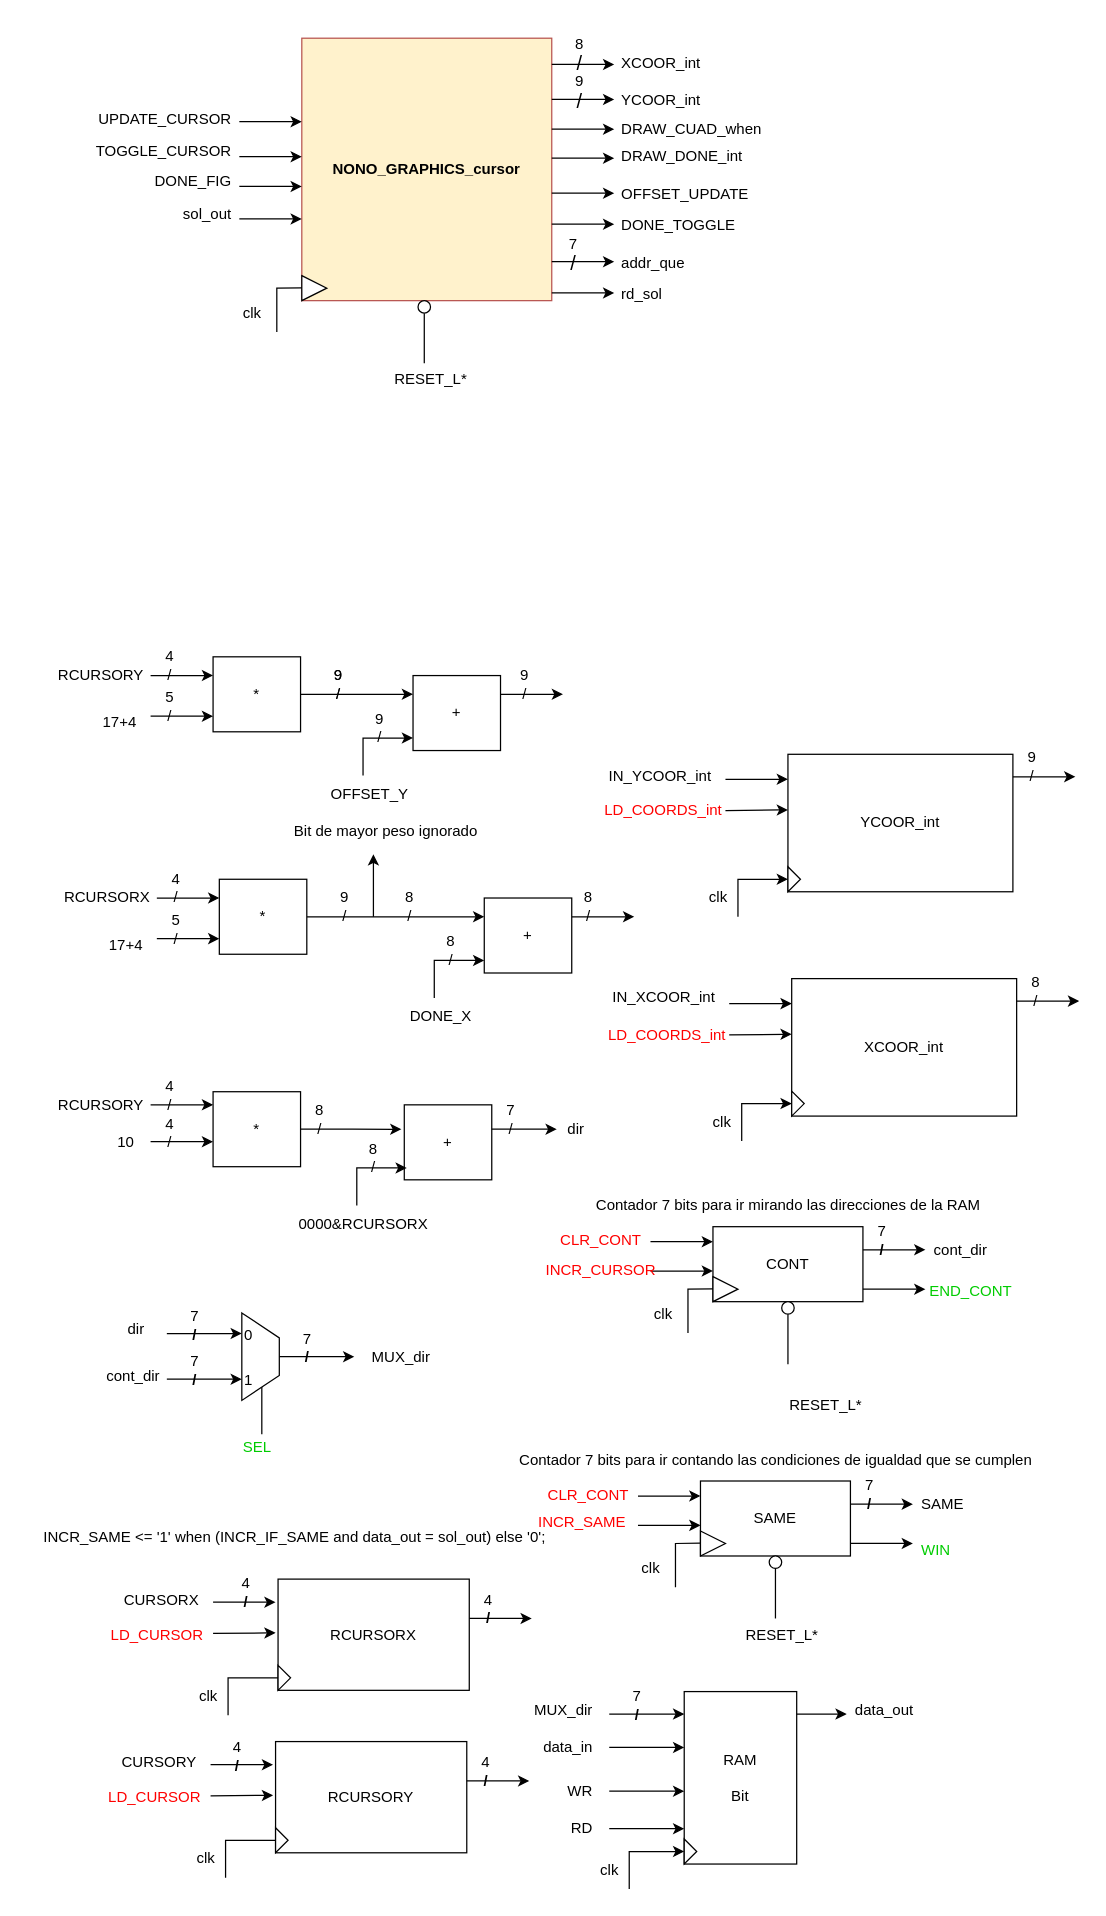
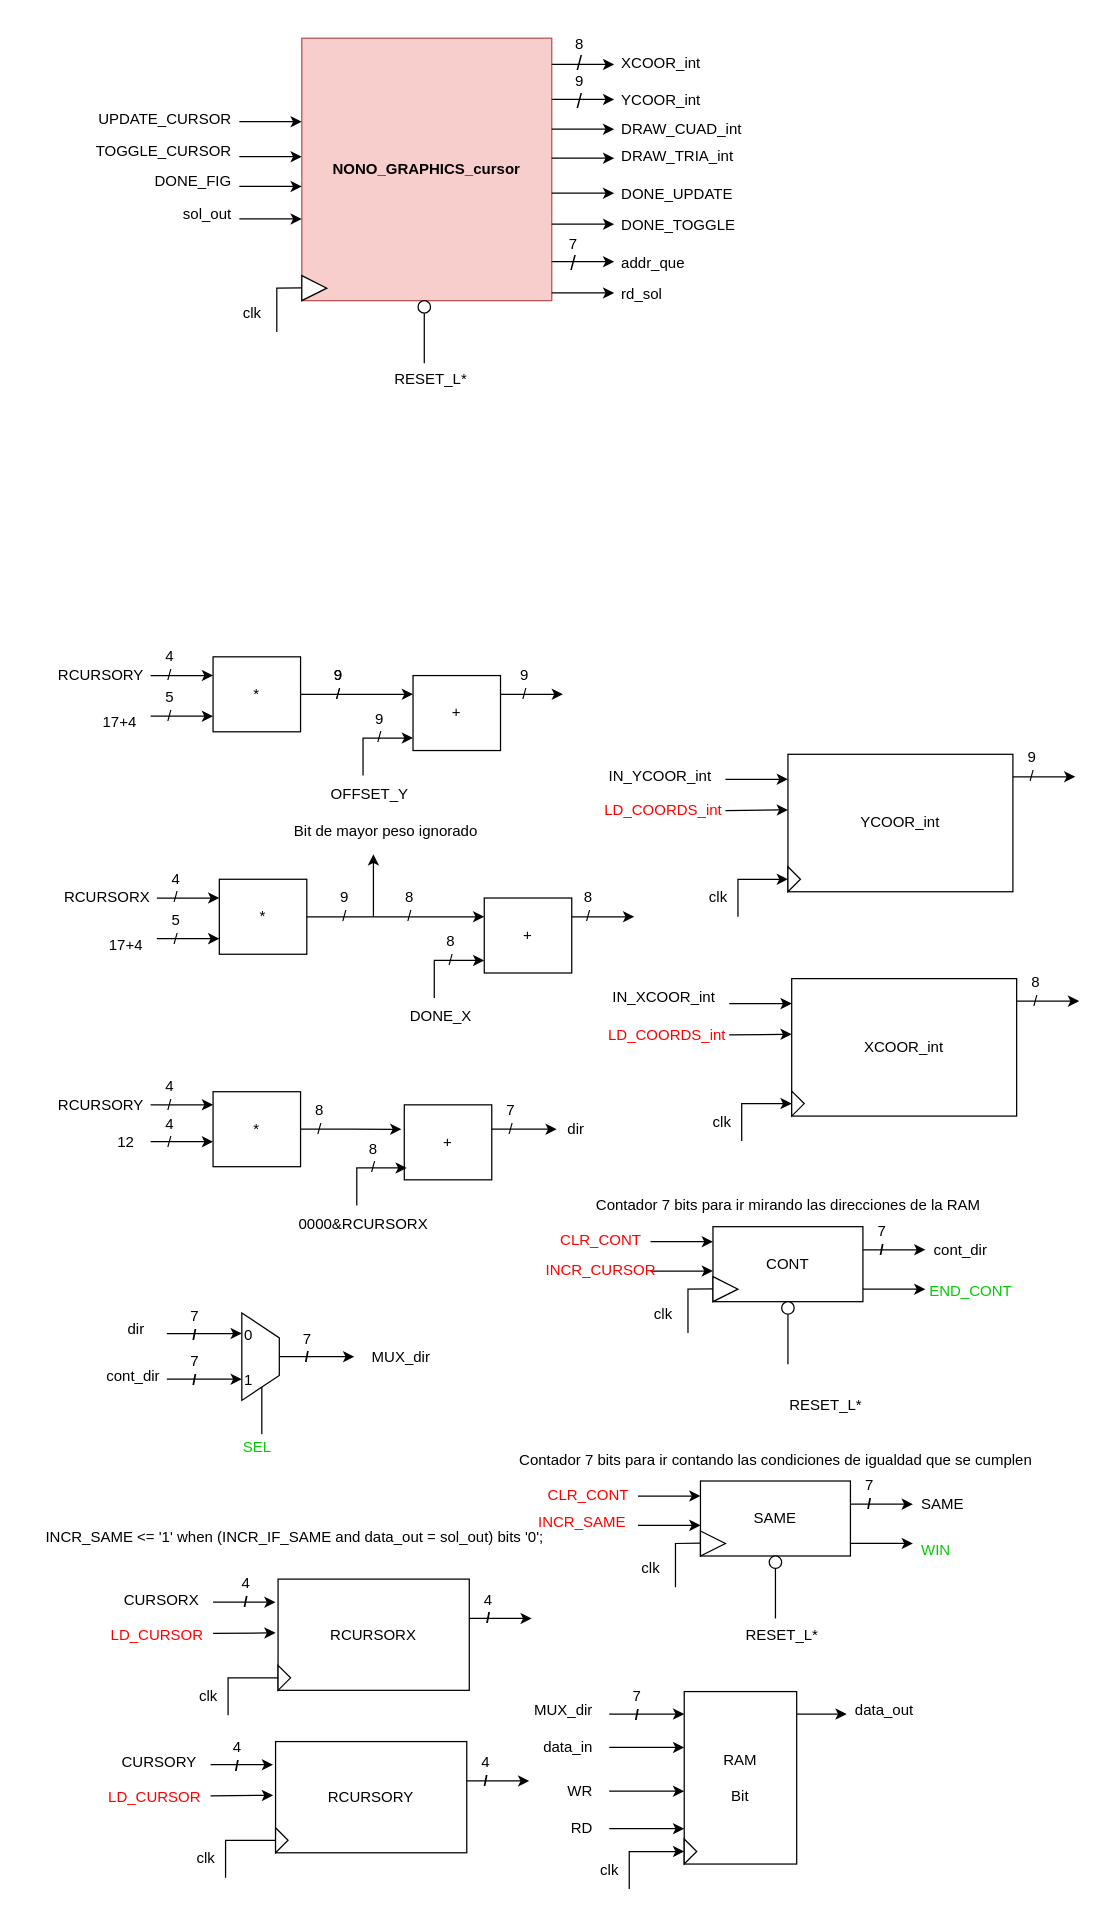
- <mxCell id="119" value="DRAW_CUAD_when" style="text;html=1;align=left;verticalAlign=middle;resizable=0;points=[];autosize=1;strokeColor=none;fillColor=none;" parent="1" vertex="1"><mxGeometry x="495" y="88" width="120" height="30" as="geometry" /></mxCell>
+ <mxCell id="119" value="DRAW_CUAD_int" style="text;html=1;align=left;verticalAlign=middle;resizable=0;points=[];autosize=1;strokeColor=none;fillColor=none;" parent="1" vertex="1"><mxGeometry x="495" y="88" width="120" height="30" as="geometry" /></mxCell>
- <mxCell id="123" value="DRAW_DONE_int" style="text;html=1;align=left;verticalAlign=middle;resizable=0;points=[];autosize=1;strokeColor=none;fillColor=none;" parent="1" vertex="1"><mxGeometry x="495" y="110" width="110" height="30" as="geometry" /></mxCell>
+ <mxCell id="123" value="DRAW_TRIA_int" style="text;html=1;align=left;verticalAlign=middle;resizable=0;points=[];autosize=1;strokeColor=none;fillColor=none;" parent="1" vertex="1"><mxGeometry x="495" y="110" width="110" height="30" as="geometry" /></mxCell>
- <mxCell id="108" value="NONO_GRAPHICS_cursor" style="whiteSpace=wrap;html=1;fillColor=#fff2cc;strokeColor=#b85450;rounded=0;fontStyle=1;" parent="1" vertex="1"><mxGeometry x="241" y="30" width="200" height="210" as="geometry" /></mxCell>
+ <mxCell id="108" value="NONO_GRAPHICS_cursor" style="whiteSpace=wrap;html=1;fillColor=#f8cecc;strokeColor=#b85450;rounded=0;fontStyle=1" parent="1" vertex="1"><mxGeometry x="241" y="30" width="200" height="210" as="geometry" /></mxCell>
- <mxCell id="120" value="OFFSET_UPDATE" style="text;html=1;align=left;verticalAlign=middle;resizable=0;points=[];autosize=1;strokeColor=none;fillColor=none;" parent="1" vertex="1"><mxGeometry x="495" y="140" width="110" height="30" as="geometry" /></mxCell>
+ <mxCell id="120" value="DONE_UPDATE" style="text;html=1;align=left;verticalAlign=middle;resizable=0;points=[];autosize=1;strokeColor=none;fillColor=none;" parent="1" vertex="1"><mxGeometry x="495" y="140" width="110" height="30" as="geometry" /></mxCell>
- <mxCell id="91" value="10" style="text;html=1;align=center;verticalAlign=middle;resizable=0;points=[];autosize=1;strokeColor=none;fillColor=none;" parent="1" vertex="1"><mxGeometry x="80" y="898.5" width="40" height="30" as="geometry" /></mxCell>
+ <mxCell id="91" value="12" style="text;html=1;align=center;verticalAlign=middle;resizable=0;points=[];autosize=1;strokeColor=none;fillColor=none;" parent="1" vertex="1"><mxGeometry x="80" y="898.5" width="40" height="30" as="geometry" /></mxCell>
- <mxCell id="183" value="INCR_SAME &amp;lt;= '1' when (INCR_IF_SAME and data_out = sol_out) else '0';" style="text;html=1;align=center;verticalAlign=middle;resizable=0;points=[];autosize=1;strokeColor=none;fillColor=none;" parent="1" vertex="1"><mxGeometry x="20" y="1215" width="430" height="30" as="geometry" /></mxCell>
+ <mxCell id="183" value="INCR_SAME &amp;lt;= '1' when (INCR_IF_SAME and data_out = sol_out) bits '0';" style="text;html=1;align=center;verticalAlign=middle;resizable=0;points=[];autosize=1;strokeColor=none;fillColor=none;" parent="1" vertex="1"><mxGeometry x="20" y="1215" width="430" height="30" as="geometry" /></mxCell>
